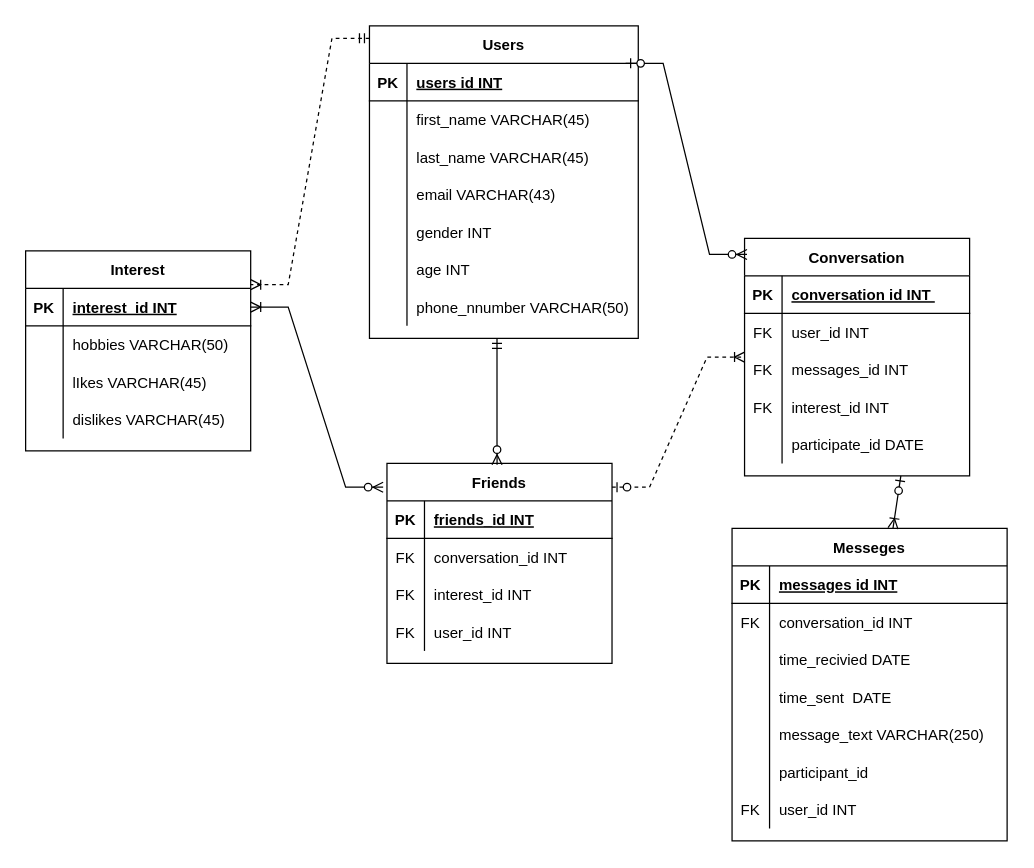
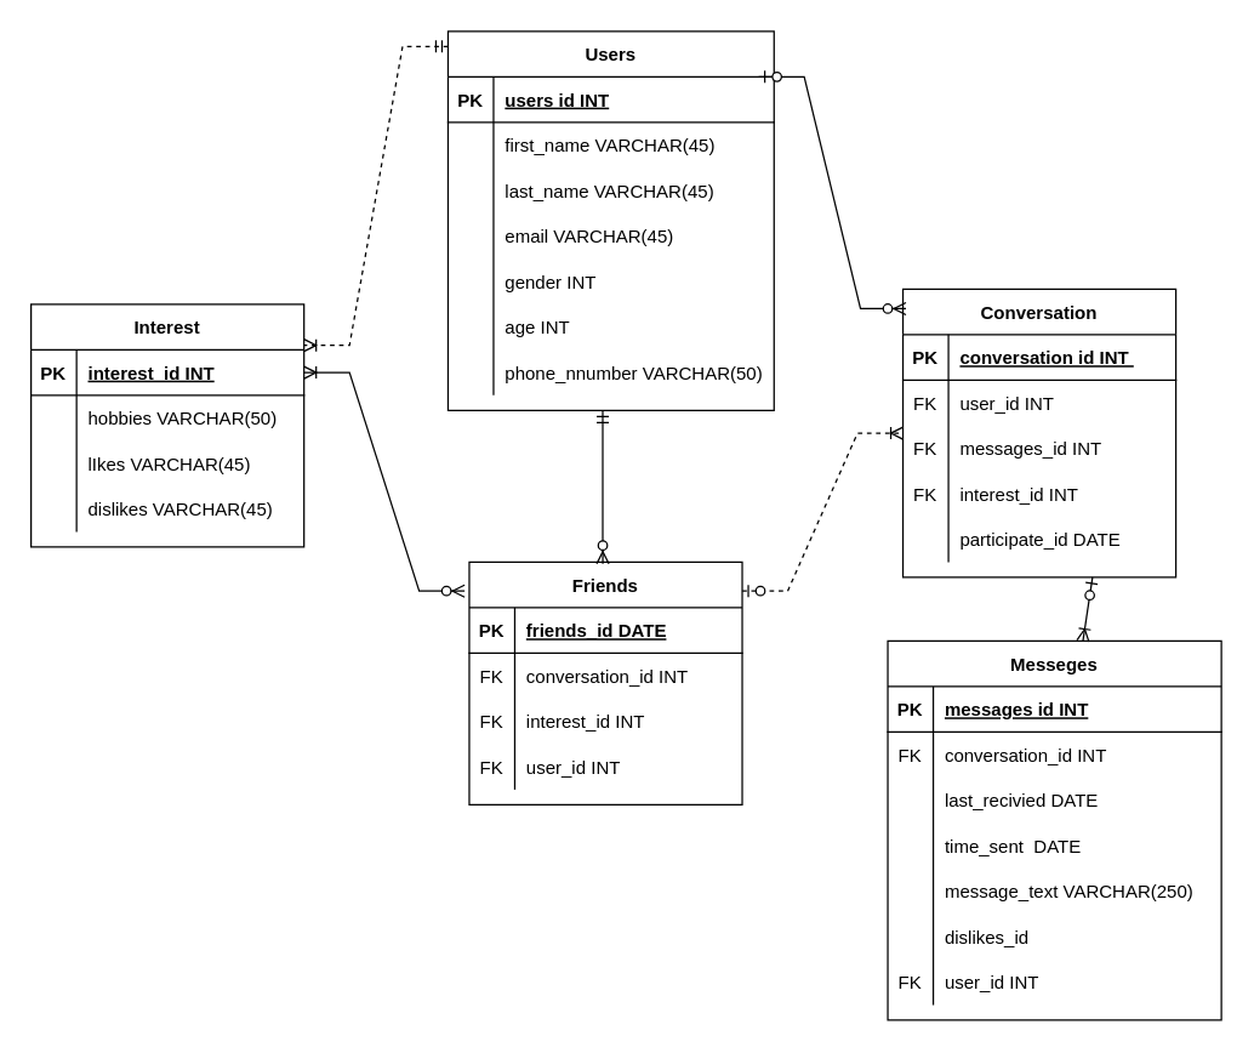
- <mxCell id="14" value="email VARCHAR(43)" style="shape=partialRectangle;connectable=0;fillColor=none;top=0;left=0;bottom=0;right=0;align=left;spacingLeft=6;overflow=hidden;" parent="12" vertex="1"><mxGeometry x="30" width="185" height="30" as="geometry"><mxRectangle width="185" height="30" as="alternateBounds" /></mxGeometry></mxCell>
+ <mxCell id="14" value="email VARCHAR(45)" style="shape=partialRectangle;connectable=0;fillColor=none;top=0;left=0;bottom=0;right=0;align=left;spacingLeft=6;overflow=hidden;" parent="12" vertex="1"><mxGeometry x="30" width="185" height="30" as="geometry"><mxRectangle width="185" height="30" as="alternateBounds" /></mxGeometry></mxCell>
- <mxCell id="40" value="friends_id INT" style="shape=partialRectangle;connectable=0;fillColor=none;top=0;left=0;bottom=0;right=0;align=left;spacingLeft=6;fontStyle=5;overflow=hidden;" parent="38" vertex="1"><mxGeometry x="30" width="150" height="30" as="geometry"><mxRectangle width="150" height="30" as="alternateBounds" /></mxGeometry></mxCell>
+ <mxCell id="40" value="friends_id DATE" style="shape=partialRectangle;connectable=0;fillColor=none;top=0;left=0;bottom=0;right=0;align=left;spacingLeft=6;fontStyle=5;overflow=hidden;" parent="38" vertex="1"><mxGeometry x="30" width="150" height="30" as="geometry"><mxRectangle width="150" height="30" as="alternateBounds" /></mxGeometry></mxCell>
- <mxCell id="75" value="time_recivied DATE" style="shape=partialRectangle;connectable=0;fillColor=none;top=0;left=0;bottom=0;right=0;align=left;spacingLeft=6;overflow=hidden;" parent="73" vertex="1"><mxGeometry x="30" width="190" height="30" as="geometry"><mxRectangle width="190" height="30" as="alternateBounds" /></mxGeometry></mxCell>
+ <mxCell id="75" value="last_recivied DATE" style="shape=partialRectangle;connectable=0;fillColor=none;top=0;left=0;bottom=0;right=0;align=left;spacingLeft=6;overflow=hidden;" parent="73" vertex="1"><mxGeometry x="30" width="190" height="30" as="geometry"><mxRectangle width="190" height="30" as="alternateBounds" /></mxGeometry></mxCell>
- <mxCell id="84" value="participant_id" style="shape=partialRectangle;connectable=0;fillColor=none;top=0;left=0;bottom=0;right=0;align=left;spacingLeft=6;overflow=hidden;" parent="82" vertex="1"><mxGeometry x="30" width="190" height="30" as="geometry"><mxRectangle width="190" height="30" as="alternateBounds" /></mxGeometry></mxCell>
+ <mxCell id="84" value="dislikes_id" style="shape=partialRectangle;connectable=0;fillColor=none;top=0;left=0;bottom=0;right=0;align=left;spacingLeft=6;overflow=hidden;" parent="82" vertex="1"><mxGeometry x="30" width="190" height="30" as="geometry"><mxRectangle width="190" height="30" as="alternateBounds" /></mxGeometry></mxCell>
